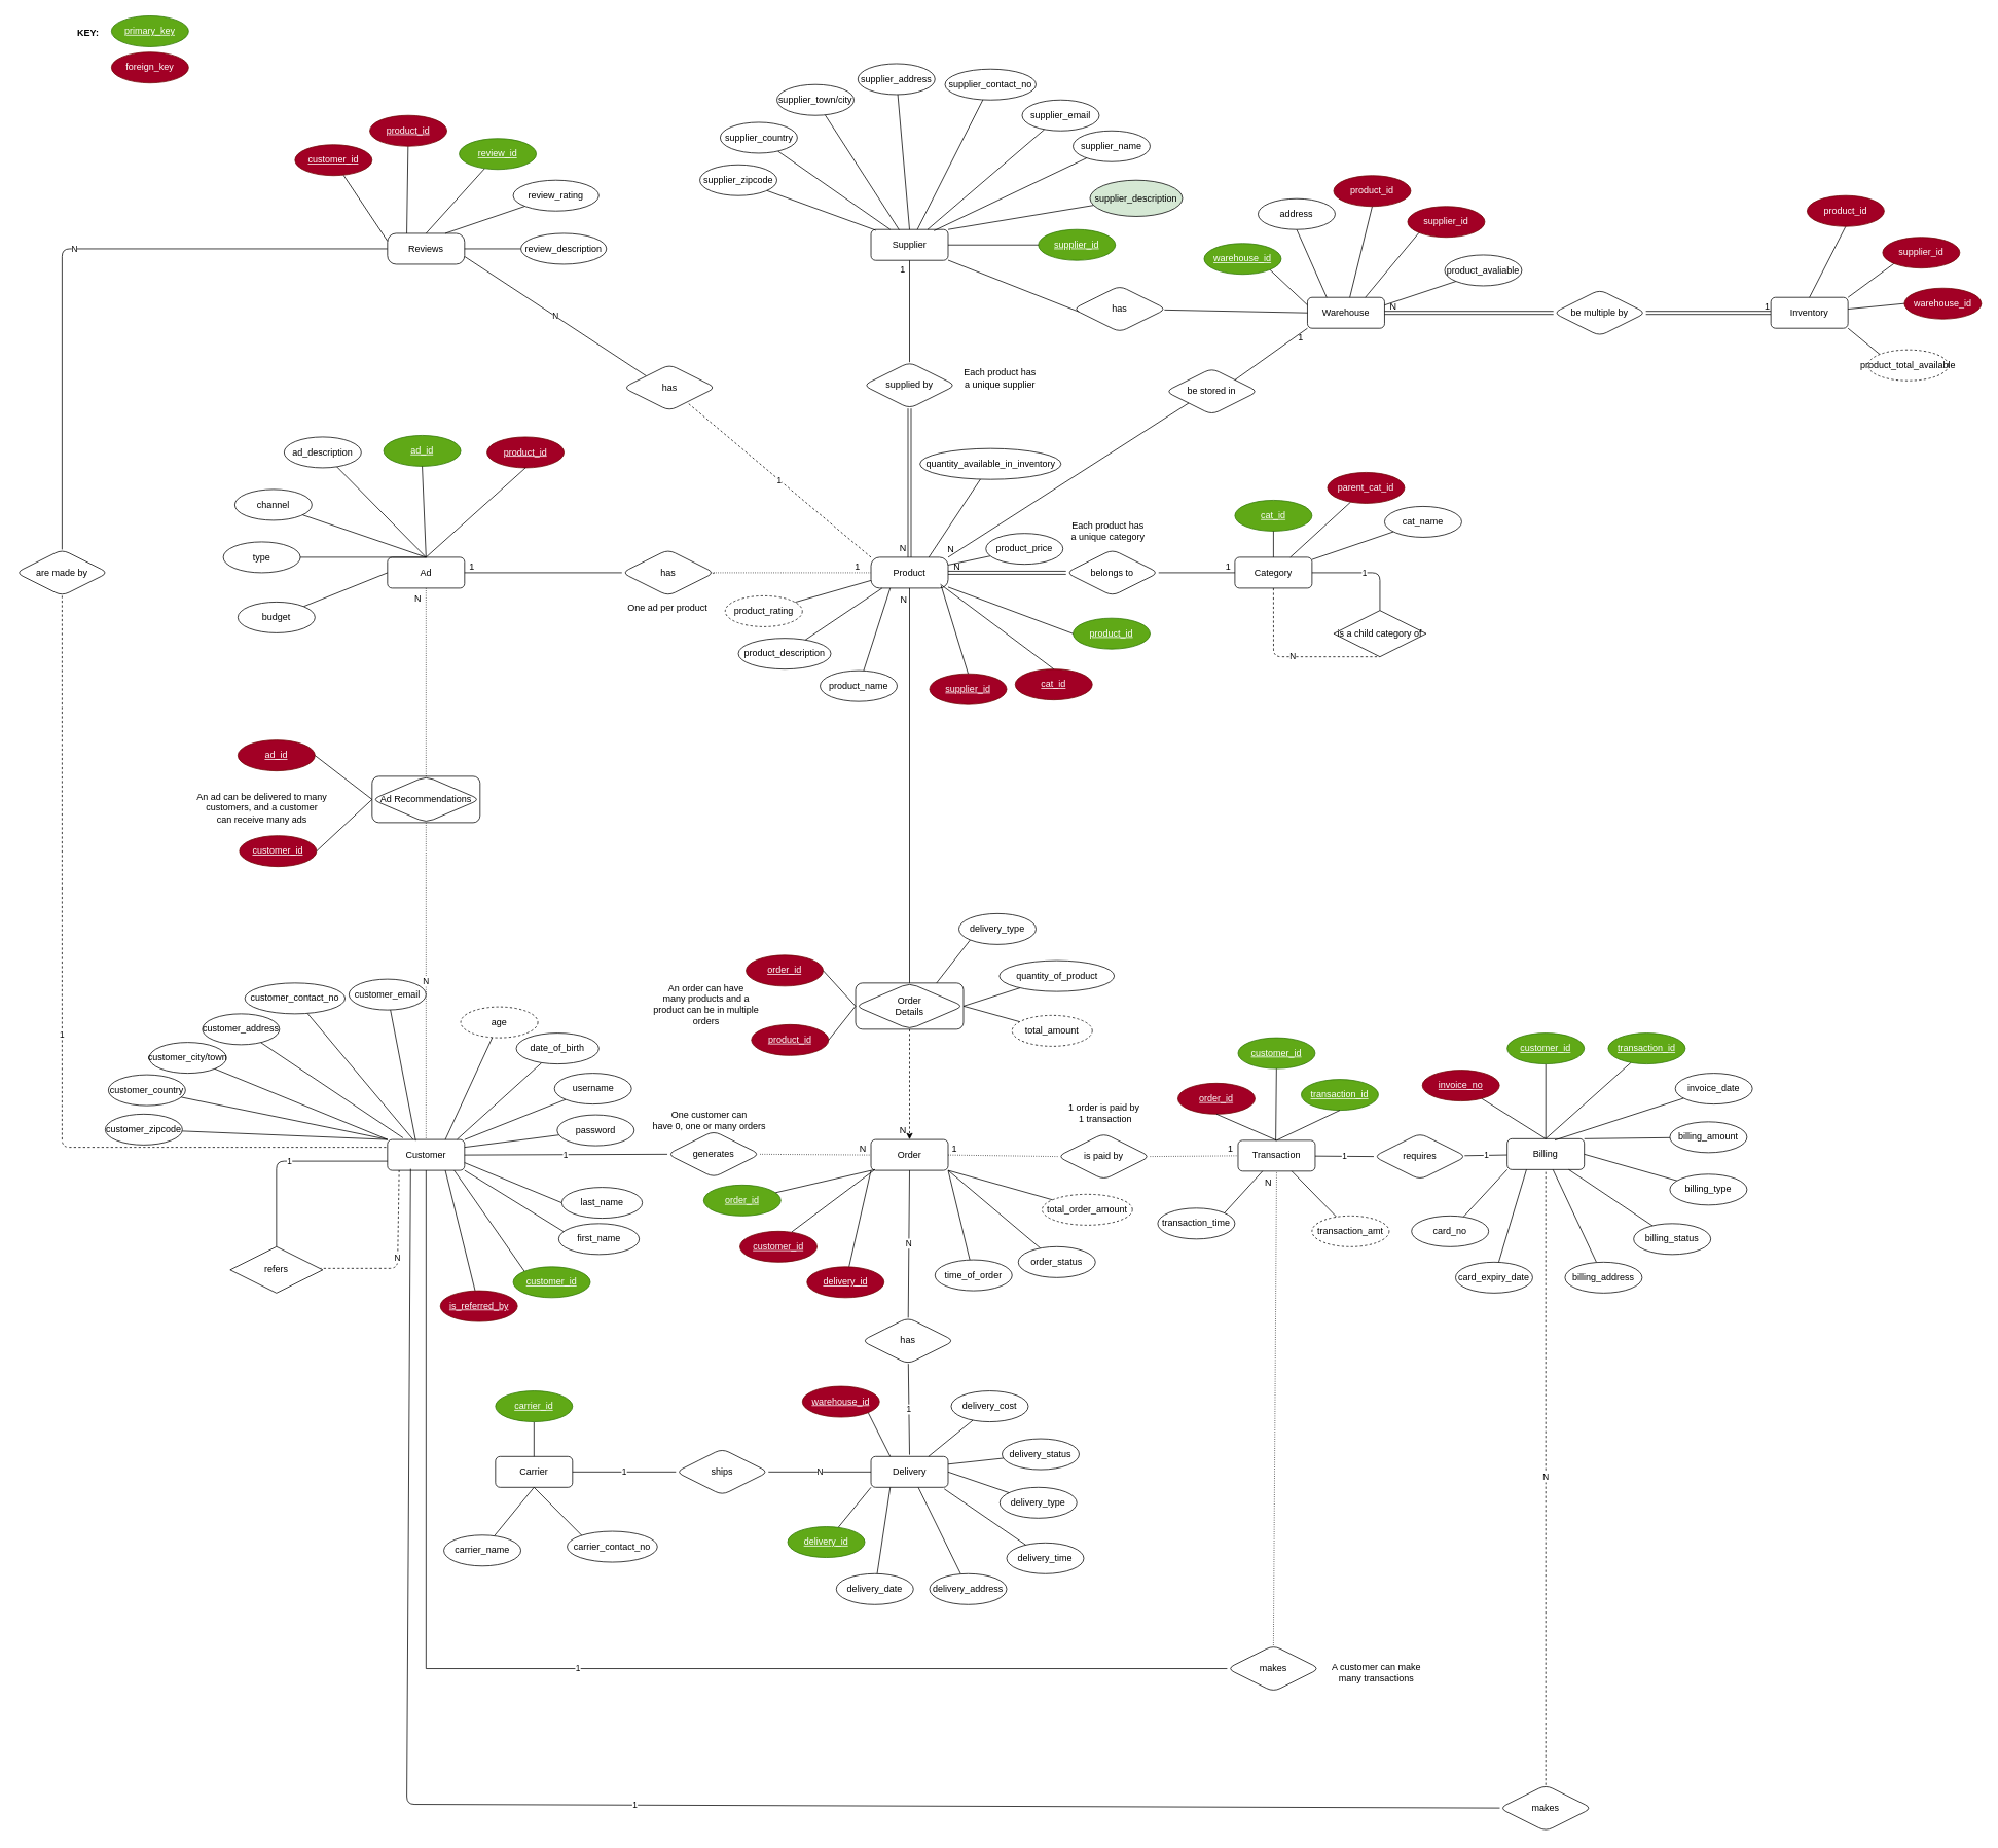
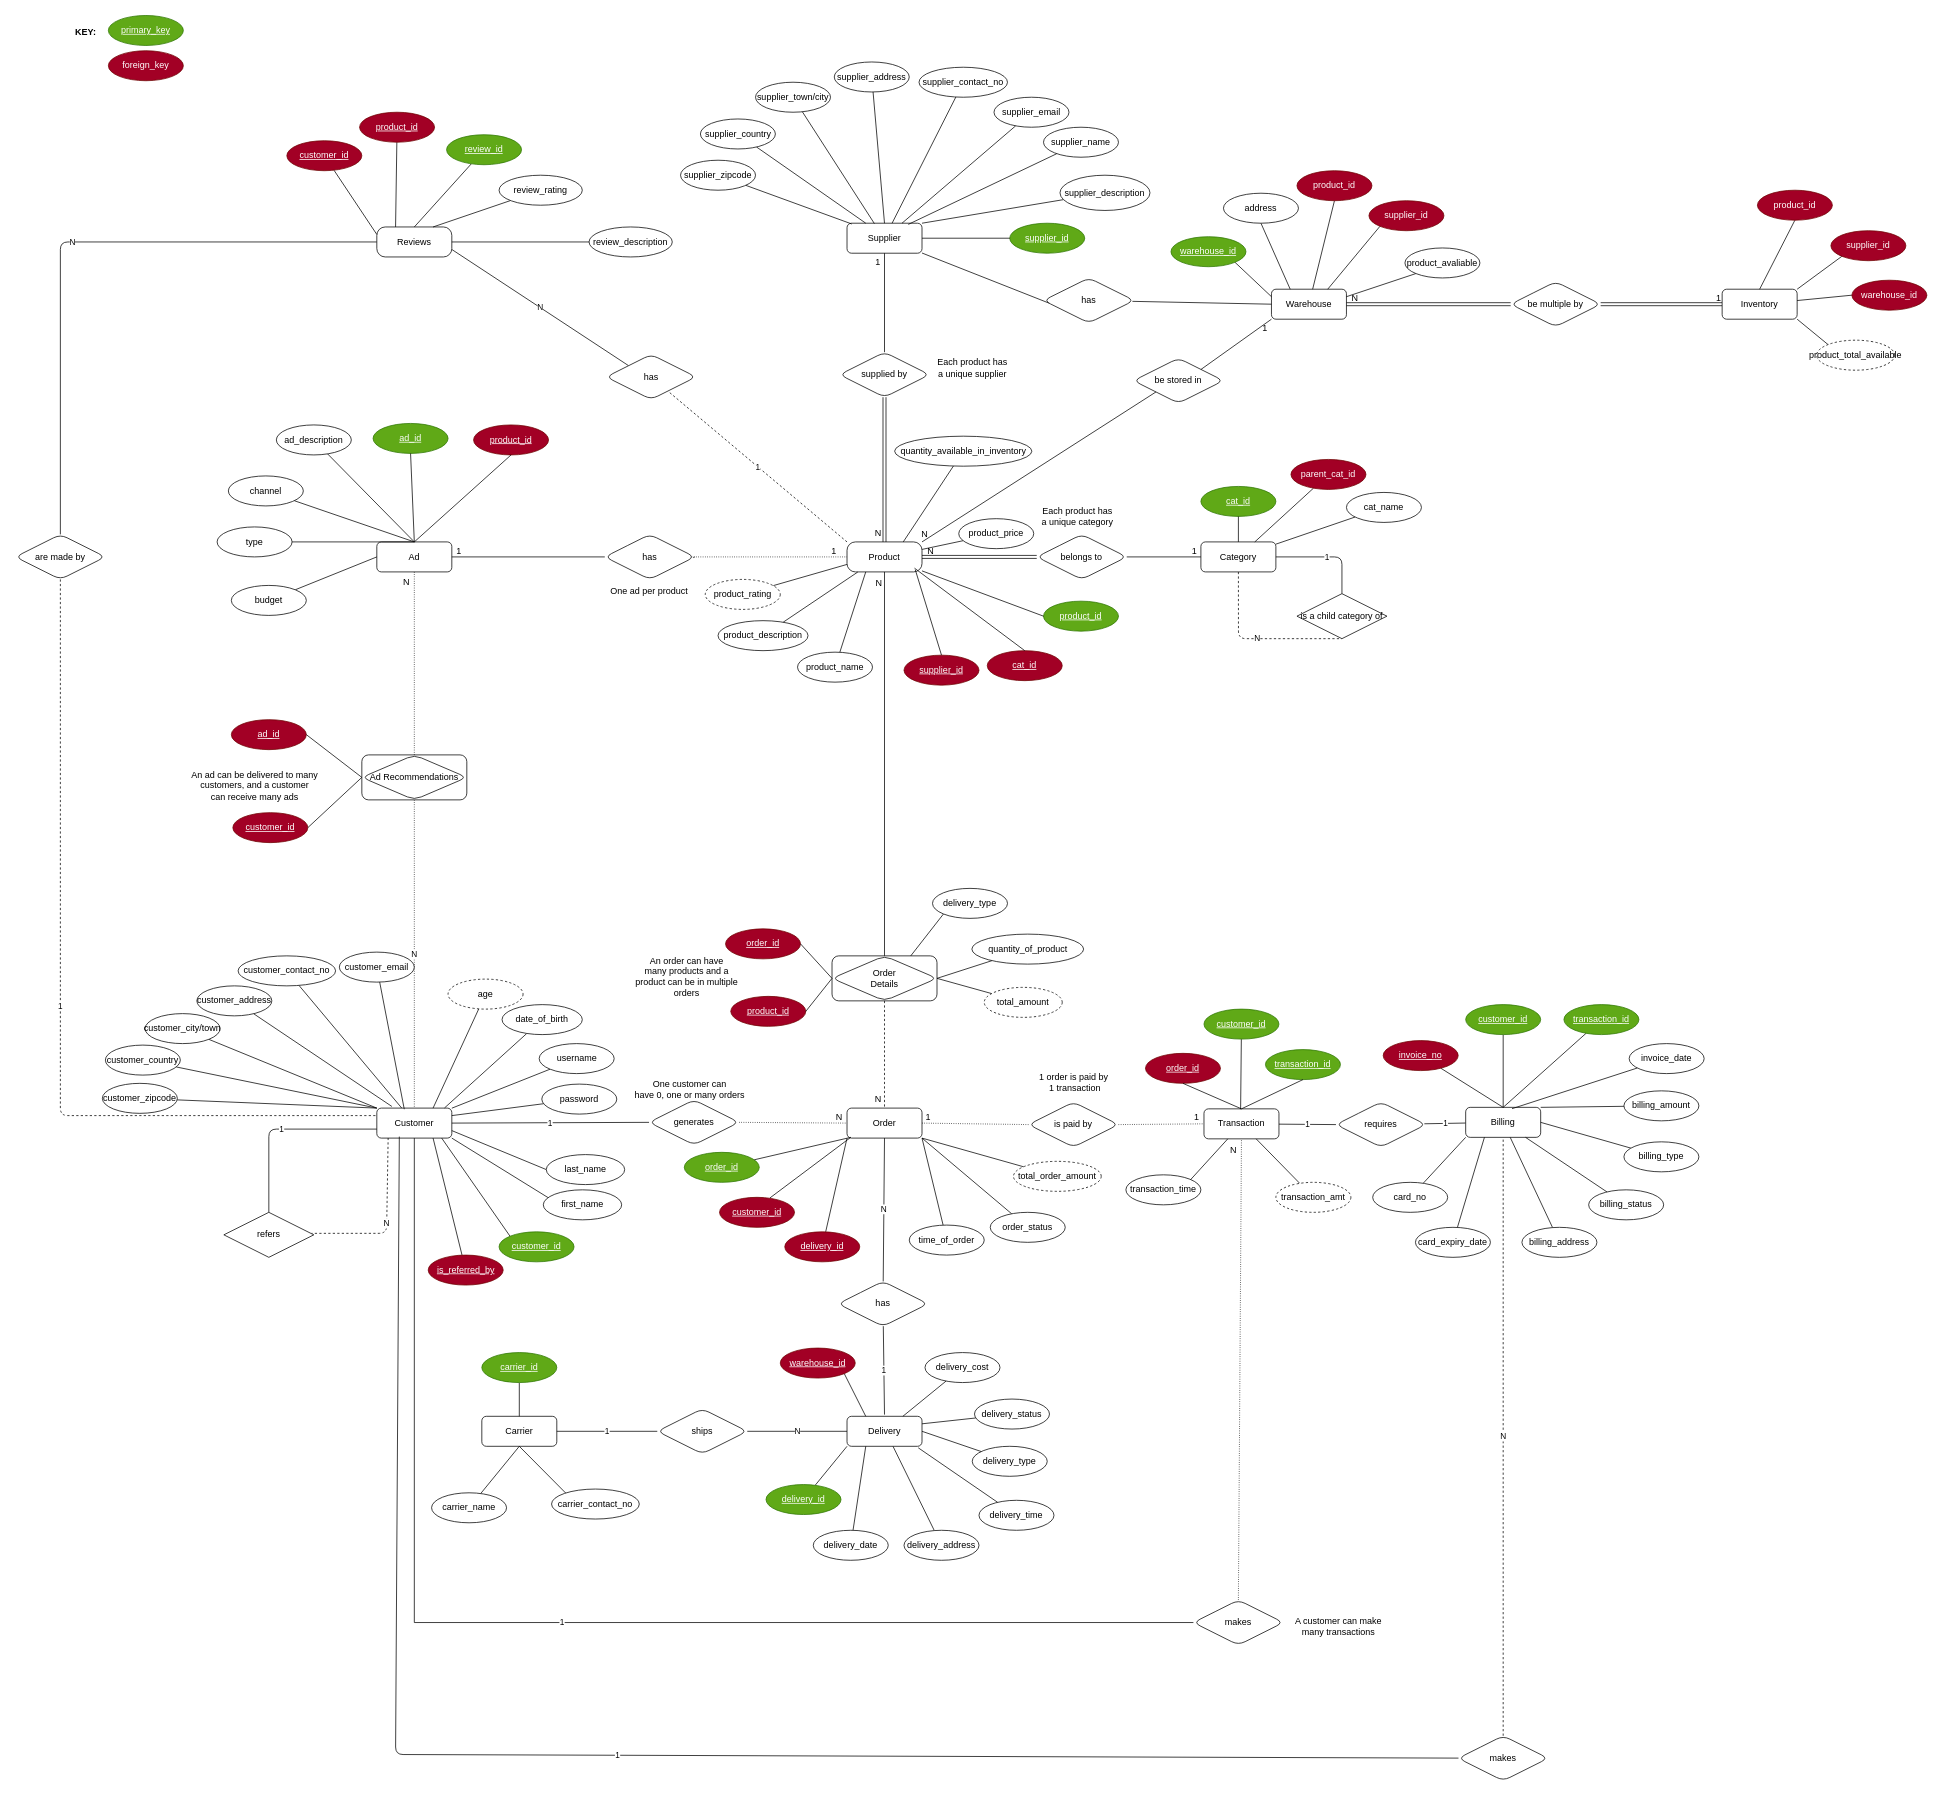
- <mxCell id="108" value="supplier_description" style="ellipse;whiteSpace=wrap;html=1;fontSize=12;fillColor=#d5e8d4;" parent="1" vertex="1"><mxGeometry x="1413" y="233" width="120" height="47" as="geometry" /></mxCell>
+ <mxCell id="108" value="supplier_description" style="ellipse;whiteSpace=wrap;html=1;fontSize=12;" parent="1" vertex="1"><mxGeometry x="1413" y="233" width="120" height="47" as="geometry" /></mxCell>
- <mxCell id="134" value="review_description" style="ellipse;whiteSpace=wrap;html=1;align=center;fontStyle=0;rounded=1;" parent="1" vertex="1"><mxGeometry x="675" y="302" width="111" height="40" as="geometry" /></mxCell>
+ <mxCell id="134" value="review_description" style="ellipse;whiteSpace=wrap;html=1;align=center;fontStyle=0;rounded=1;" parent="1" vertex="1"><mxGeometry x="785" y="302" width="111" height="40" as="geometry" /></mxCell>
- <mxCell id="28" value="" style="endArrow=classic;html=1;rounded=0;entryX=0.5;entryY=0;entryDx=0;entryDy=0;exitX=0.5;exitY=1;exitDx=0;exitDy=0;dashed=1;" parent="1" source="25" target="6" edge="1"><mxGeometry relative="1" as="geometry"><mxPoint x="1179" y="1364" as="sourcePoint" /><mxPoint x="1192" y="1432" as="targetPoint" /></mxGeometry></mxCell>
+ <mxCell id="28" value="" style="endArrow=none;html=1;rounded=0;entryX=0.5;entryY=0;entryDx=0;entryDy=0;exitX=0.5;exitY=1;exitDx=0;exitDy=0;dashed=1;" parent="1" source="25" target="6" edge="1"><mxGeometry relative="1" as="geometry"><mxPoint x="1179" y="1364" as="sourcePoint" /><mxPoint x="1192" y="1432" as="targetPoint" /></mxGeometry></mxCell>
